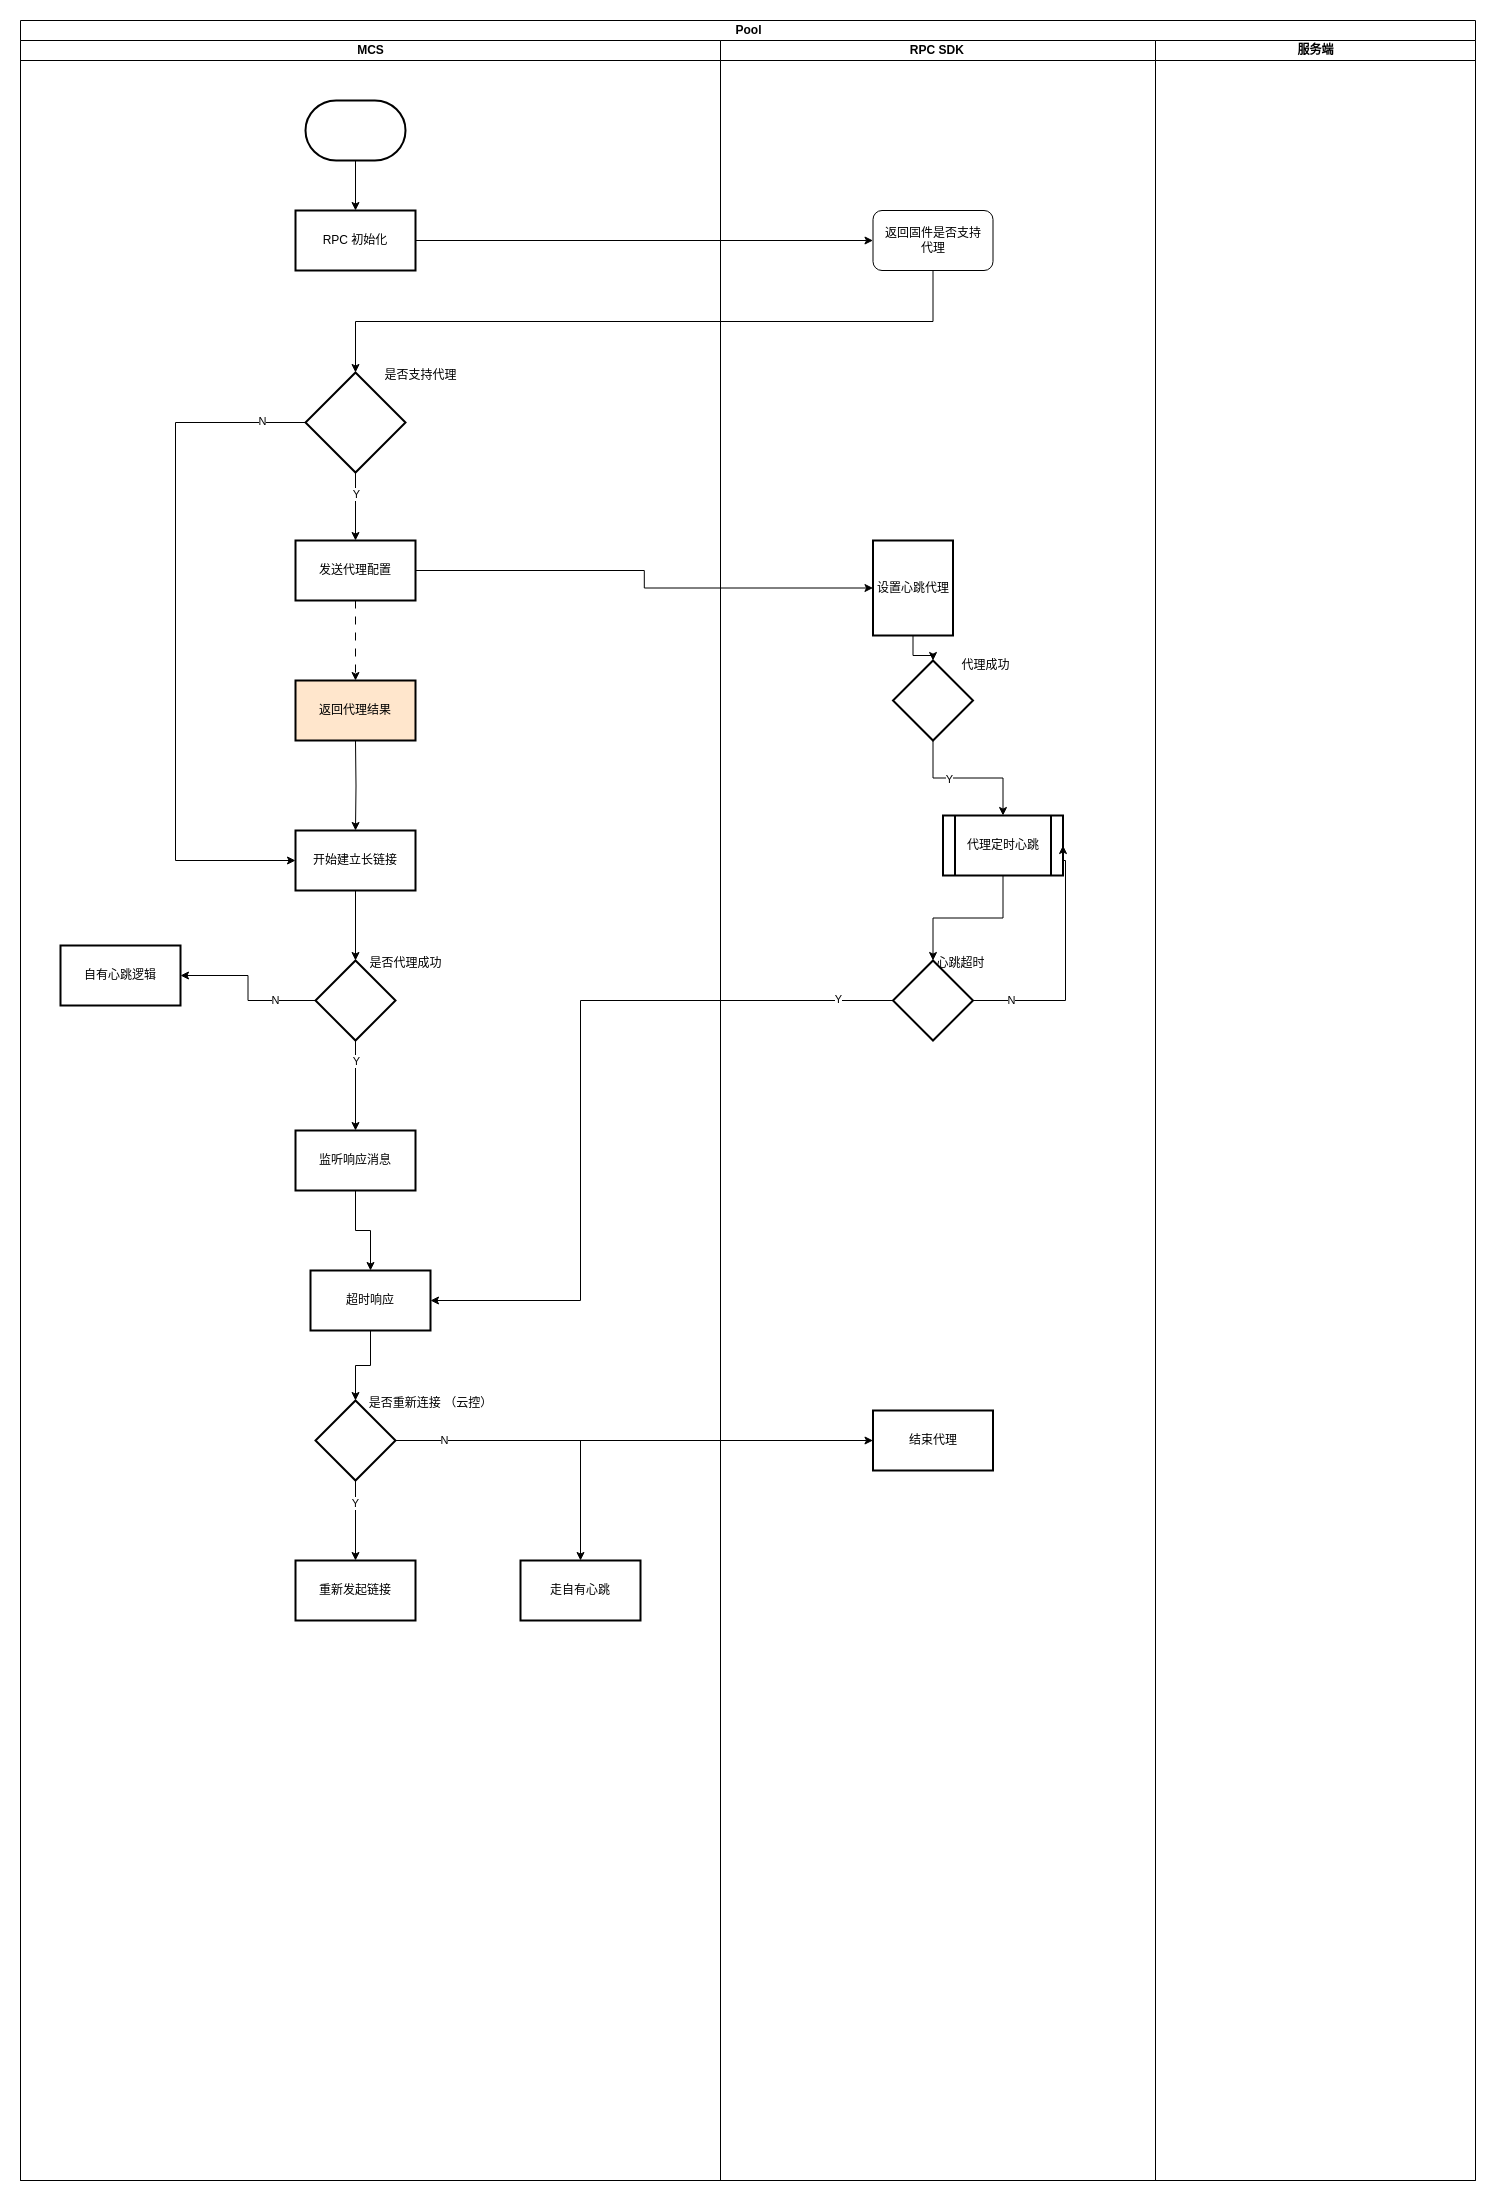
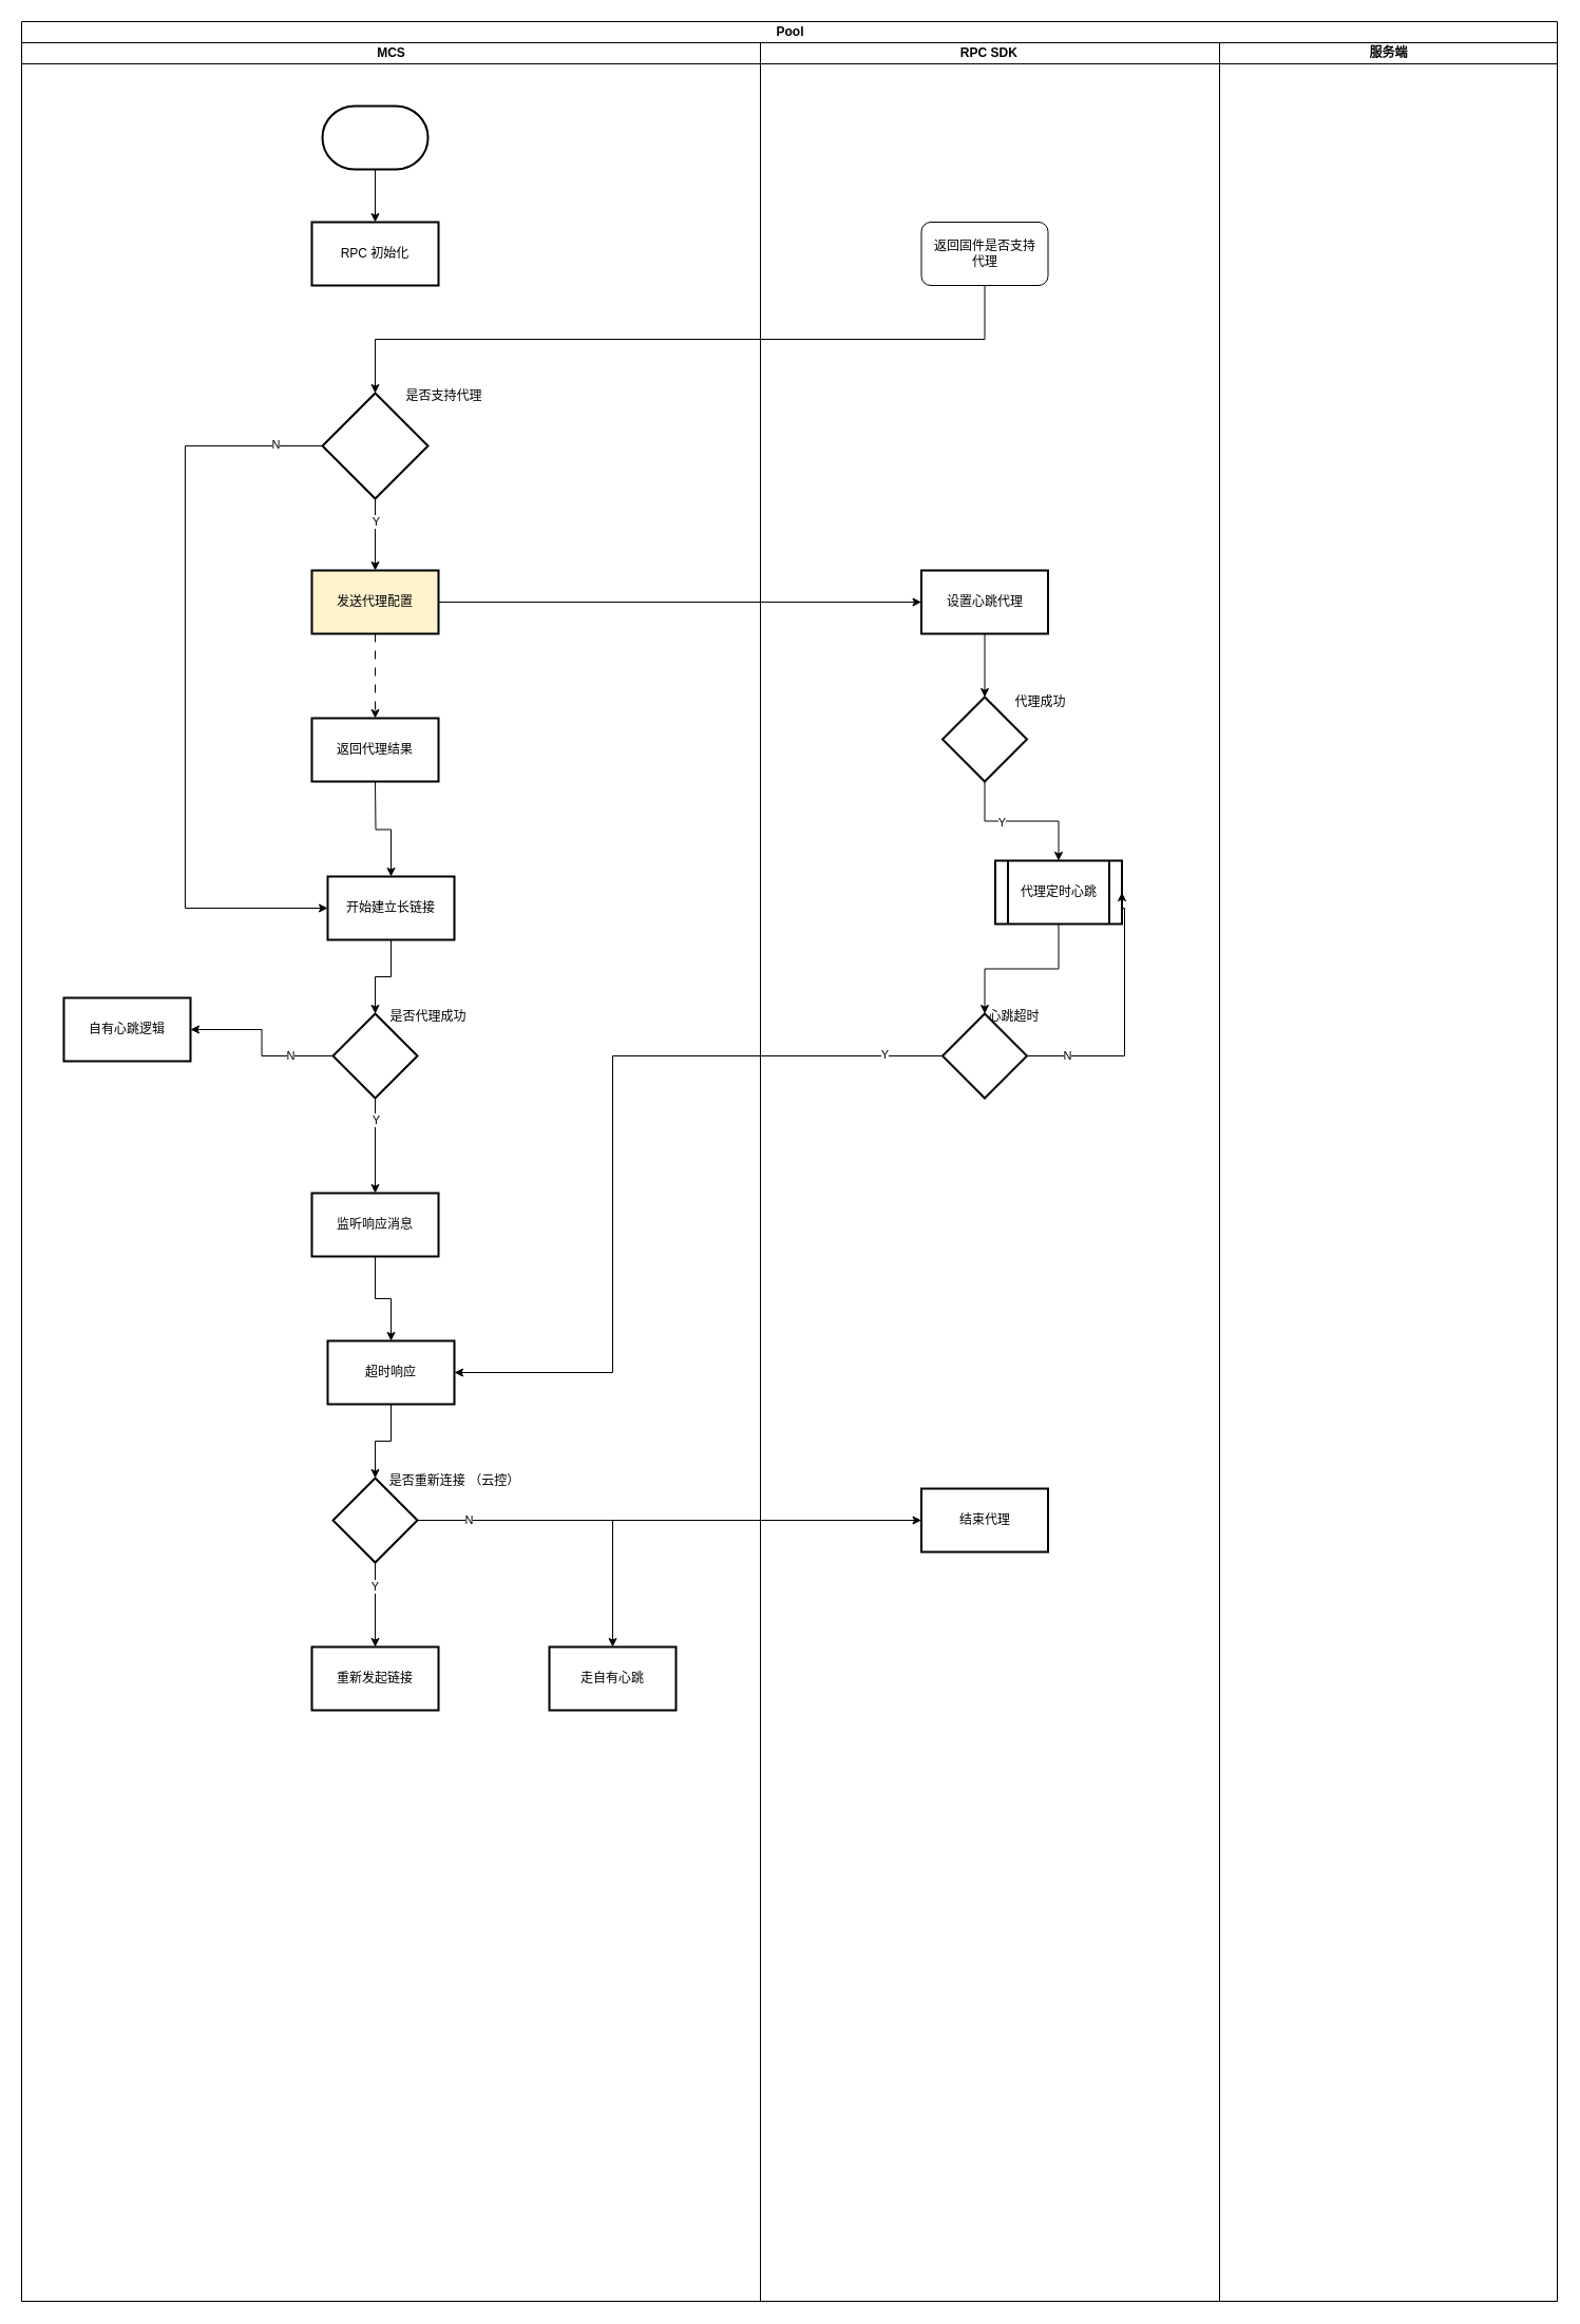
- <mxCell id="53" value="" style="edgeStyle=orthogonalEdgeStyle;rounded=0;orthogonalLoop=1;jettySize=auto;html=1;exitX=1;exitY=0.5;exitDx=0;exitDy=0;" edge="1" parent="2" source="14" target="38"><mxGeometry relative="1" as="geometry"><mxPoint x="310" y="220" as="sourcePoint" /></mxGeometry></mxCell>
- <mxCell id="13" value="发送代理配置" style="whiteSpace=wrap;html=1;strokeWidth=2;" vertex="1" parent="3"><mxGeometry x="275" y="500" width="120" height="60" as="geometry" /></mxCell>
+ <mxCell id="13" value="发送代理配置" style="whiteSpace=wrap;html=1;strokeWidth=2;fillColor=#fff2cc;" vertex="1" parent="3"><mxGeometry x="275" y="500" width="120" height="60" as="geometry" /></mxCell>
- <mxCell id="39" value="设置心跳代理" style="whiteSpace=wrap;html=1;strokeWidth=2;" vertex="1" parent="37"><mxGeometry x="152.5" y="500" width="80" height="95" as="geometry" /></mxCell>
+ <mxCell id="39" value="设置心跳代理" style="whiteSpace=wrap;html=1;strokeWidth=2;" vertex="1" parent="37"><mxGeometry x="152.5" y="500" width="120" height="60" as="geometry" /></mxCell>
- <mxCell id="24" value="返回代理结果" style="whiteSpace=wrap;html=1;strokeWidth=2;fillColor=#ffe6cc;" vertex="1" parent="3"><mxGeometry x="275" y="640" width="120" height="60" as="geometry" /></mxCell>
+ <mxCell id="24" value="返回代理结果" style="whiteSpace=wrap;html=1;strokeWidth=2;" vertex="1" parent="3"><mxGeometry x="275" y="640" width="120" height="60" as="geometry" /></mxCell>
- <mxCell id="16" value="开始建立长链接" style="whiteSpace=wrap;html=1;strokeWidth=2;" vertex="1" parent="3"><mxGeometry x="275" y="790" width="120" height="60" as="geometry" /></mxCell>
+ <mxCell id="16" value="开始建立长链接" style="whiteSpace=wrap;html=1;strokeWidth=2;" vertex="1" parent="3"><mxGeometry x="290" y="790" width="120" height="60" as="geometry" /></mxCell>
